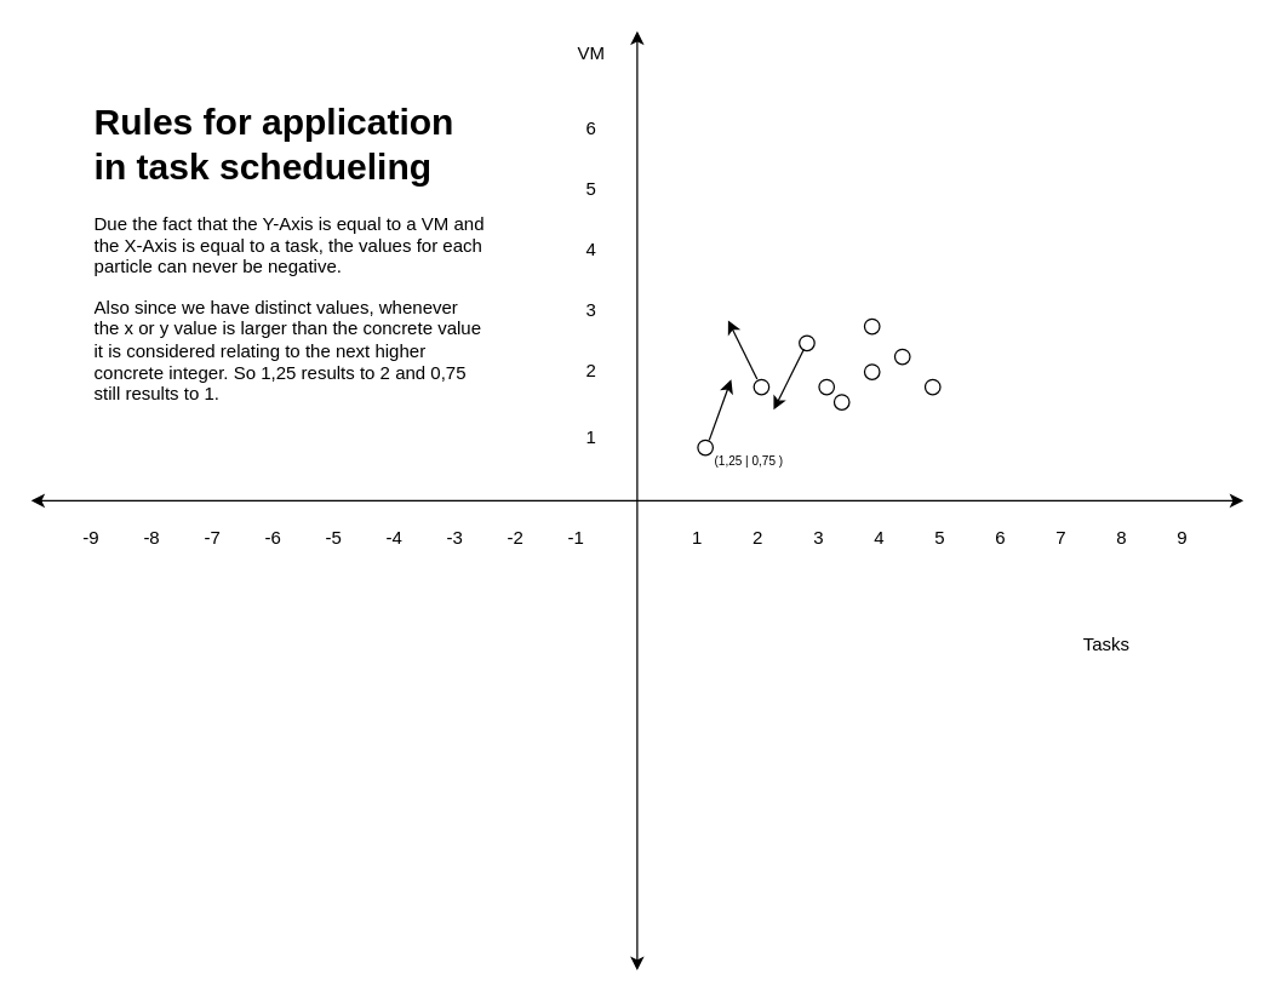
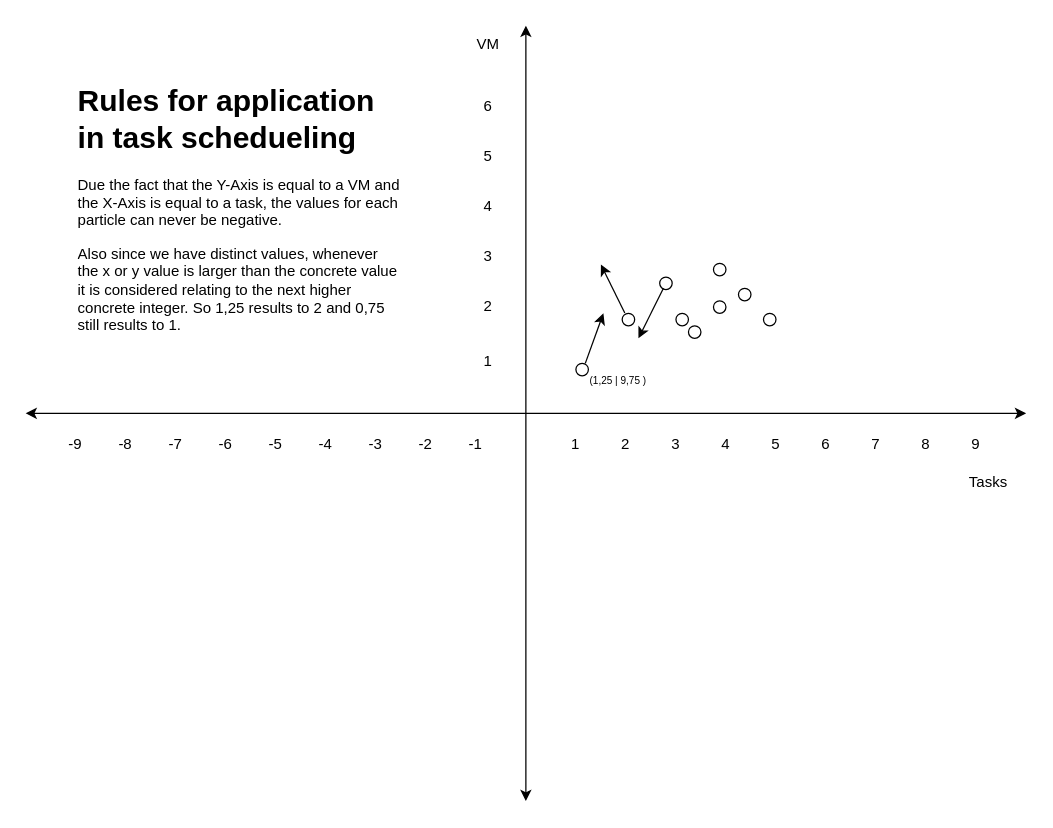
- <mxCell id="33" value="&lt;font style=&quot;font-size: 8px;&quot;&gt;(1,25 | 0,75 )&lt;/font&gt;" style="text;html=1;align=center;verticalAlign=middle;whiteSpace=wrap;rounded=0;" vertex="1" parent="1"><mxGeometry x="459" y="288" width="70" height="30" as="geometry" /></mxCell>
+ <mxCell id="33" value="&lt;font style=&quot;font-size: 8px;&quot;&gt;(1,25 | 9,75 )&lt;/font&gt;" style="text;html=1;align=center;verticalAlign=middle;whiteSpace=wrap;rounded=0;" vertex="1" parent="1"><mxGeometry x="459" y="288" width="70" height="30" as="geometry" /></mxCell>
- <mxCell id="25" value="Tasks" style="text;html=1;align=center;verticalAlign=middle;whiteSpace=wrap;rounded=0;" vertex="1" parent="1"><mxGeometry x="700" y="410" width="60" height="30" as="geometry" /></mxCell>
+ <mxCell id="25" value="Tasks" style="text;html=1;align=center;verticalAlign=middle;whiteSpace=wrap;rounded=0;" vertex="1" parent="1"><mxGeometry x="760" y="370" width="60" height="30" as="geometry" /></mxCell>
